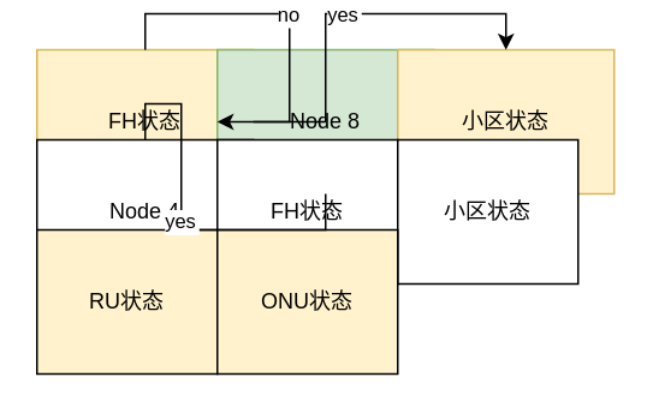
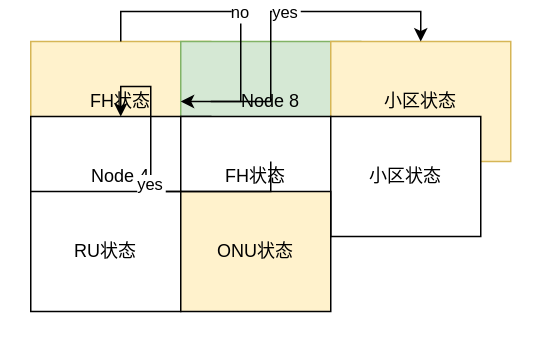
- <mxCell id="12" style="edgeStyle=orthogonalEdgeStyle;orthogonalLoop=1;rounded=0;jettySize=auto;entryX=0.5;entryY=0;entryDx=0;entryDy=0;endArrow=none;" edge="1" parent="1" source="3" target="5" value="yes"><mxGeometry relative="1" as="geometry" /></mxCell>
+ <mxCell id="12" style="edgeStyle=orthogonalEdgeStyle;orthogonalLoop=1;rounded=0;jettySize=auto;entryX=0.5;entryY=0;entryDx=0;entryDy=0;" edge="1" parent="1" source="3" target="5" value="yes"><mxGeometry relative="1" as="geometry" /></mxCell>
- <mxCell id="8" value="RU状态" style="whiteSpace=wrap;rounded=0;dashed=0;fillColor=#fff2cc;" vertex="1" parent="1"><mxGeometry x="20" y="120" width="100" height="80" as="geometry" /></mxCell>
+ <mxCell id="8" value="RU状态" style="whiteSpace=wrap;rounded=0;dashed=0;" vertex="1" parent="1"><mxGeometry x="20" y="120" width="100" height="80" as="geometry" /></mxCell>
